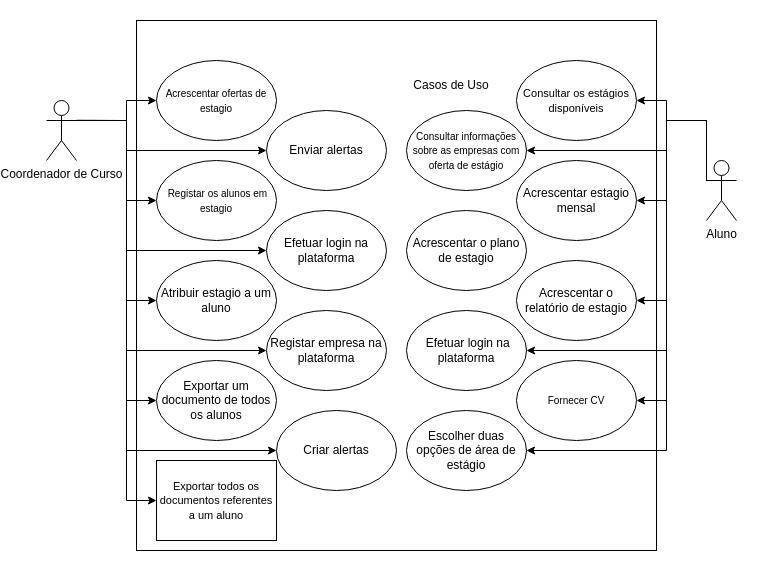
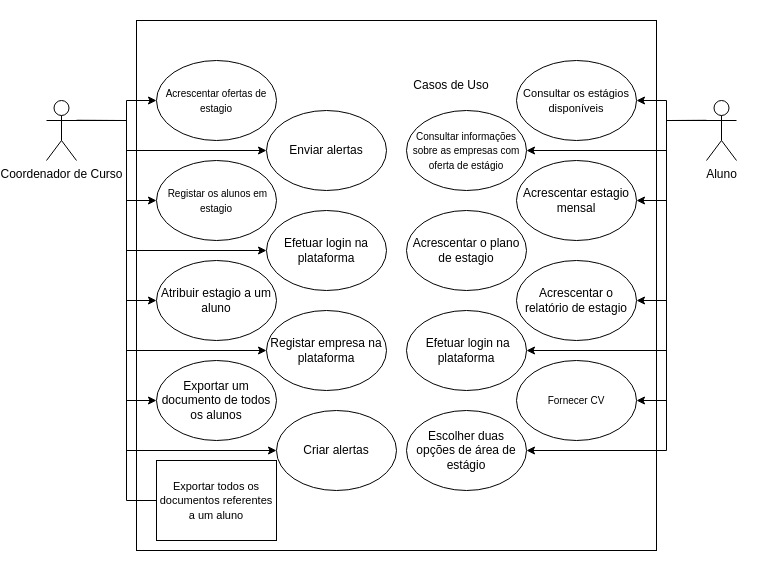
- <mxCell id="29" value="Aluno" style="shape=umlActor;verticalLabelPosition=bottom;verticalAlign=top;html=1;outlineConnect=0;" vertex="1" parent="1"><mxGeometry x="680" y="160" width="30" height="60" as="geometry" /></mxCell>
+ <mxCell id="29" value="Aluno" style="shape=umlActor;verticalLabelPosition=bottom;verticalAlign=top;html=1;outlineConnect=0;" vertex="1" parent="1"><mxGeometry x="680" y="100" width="30" height="60" as="geometry" /></mxCell>
- <mxCell id="7" style="edgeStyle=orthogonalEdgeStyle;rounded=0;orthogonalLoop=1;jettySize=auto;html=1;exitX=1;exitY=0.333;exitDx=0;exitDy=0;exitPerimeter=0;entryX=0;entryY=0.5;entryDx=0;entryDy=0;" edge="1" parent="1" source="12" target="17"><mxGeometry relative="1" as="geometry"><Array as="points"><mxPoint x="100" y="120" /><mxPoint x="100" y="500" /></Array></mxGeometry></mxCell>
+ <mxCell id="7" style="edgeStyle=orthogonalEdgeStyle;rounded=0;orthogonalLoop=1;jettySize=auto;html=1;exitX=1;exitY=0.333;exitDx=0;exitDy=0;exitPerimeter=0;entryX=0;entryY=0.5;entryDx=0;entryDy=0;endArrow=none;" edge="1" parent="1" source="12" target="17"><mxGeometry relative="1" as="geometry"><Array as="points"><mxPoint x="100" y="120" /><mxPoint x="100" y="500" /></Array></mxGeometry></mxCell>
